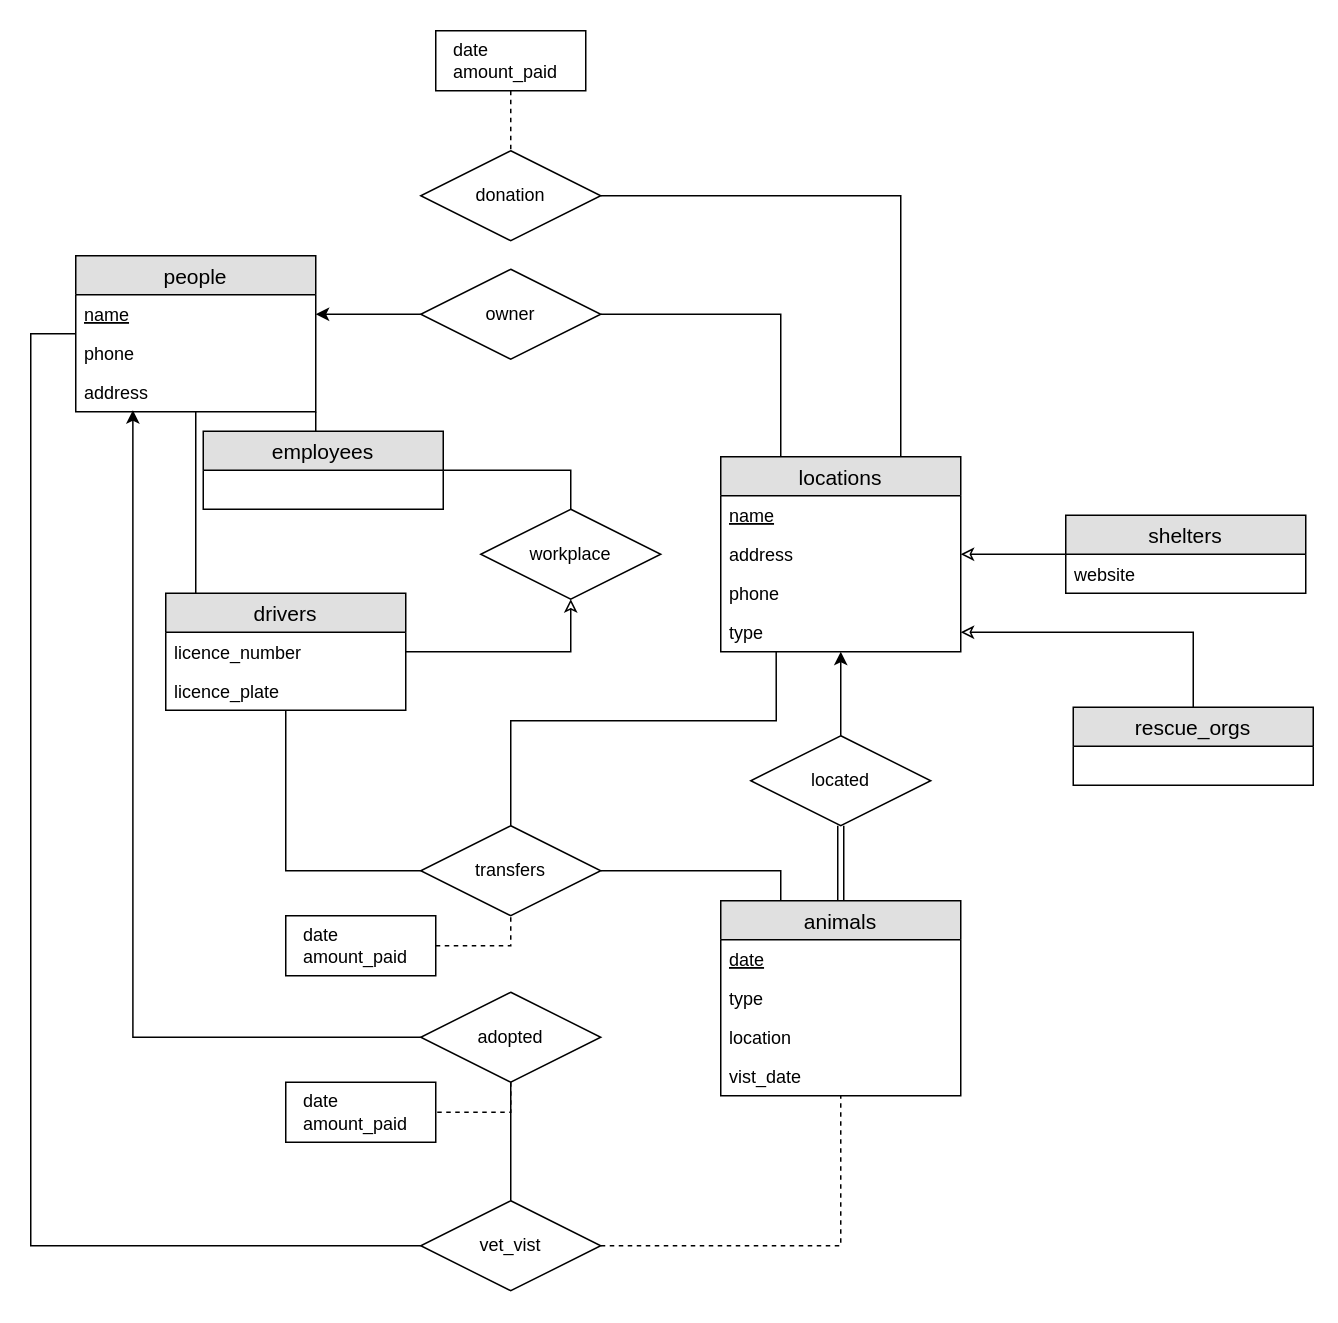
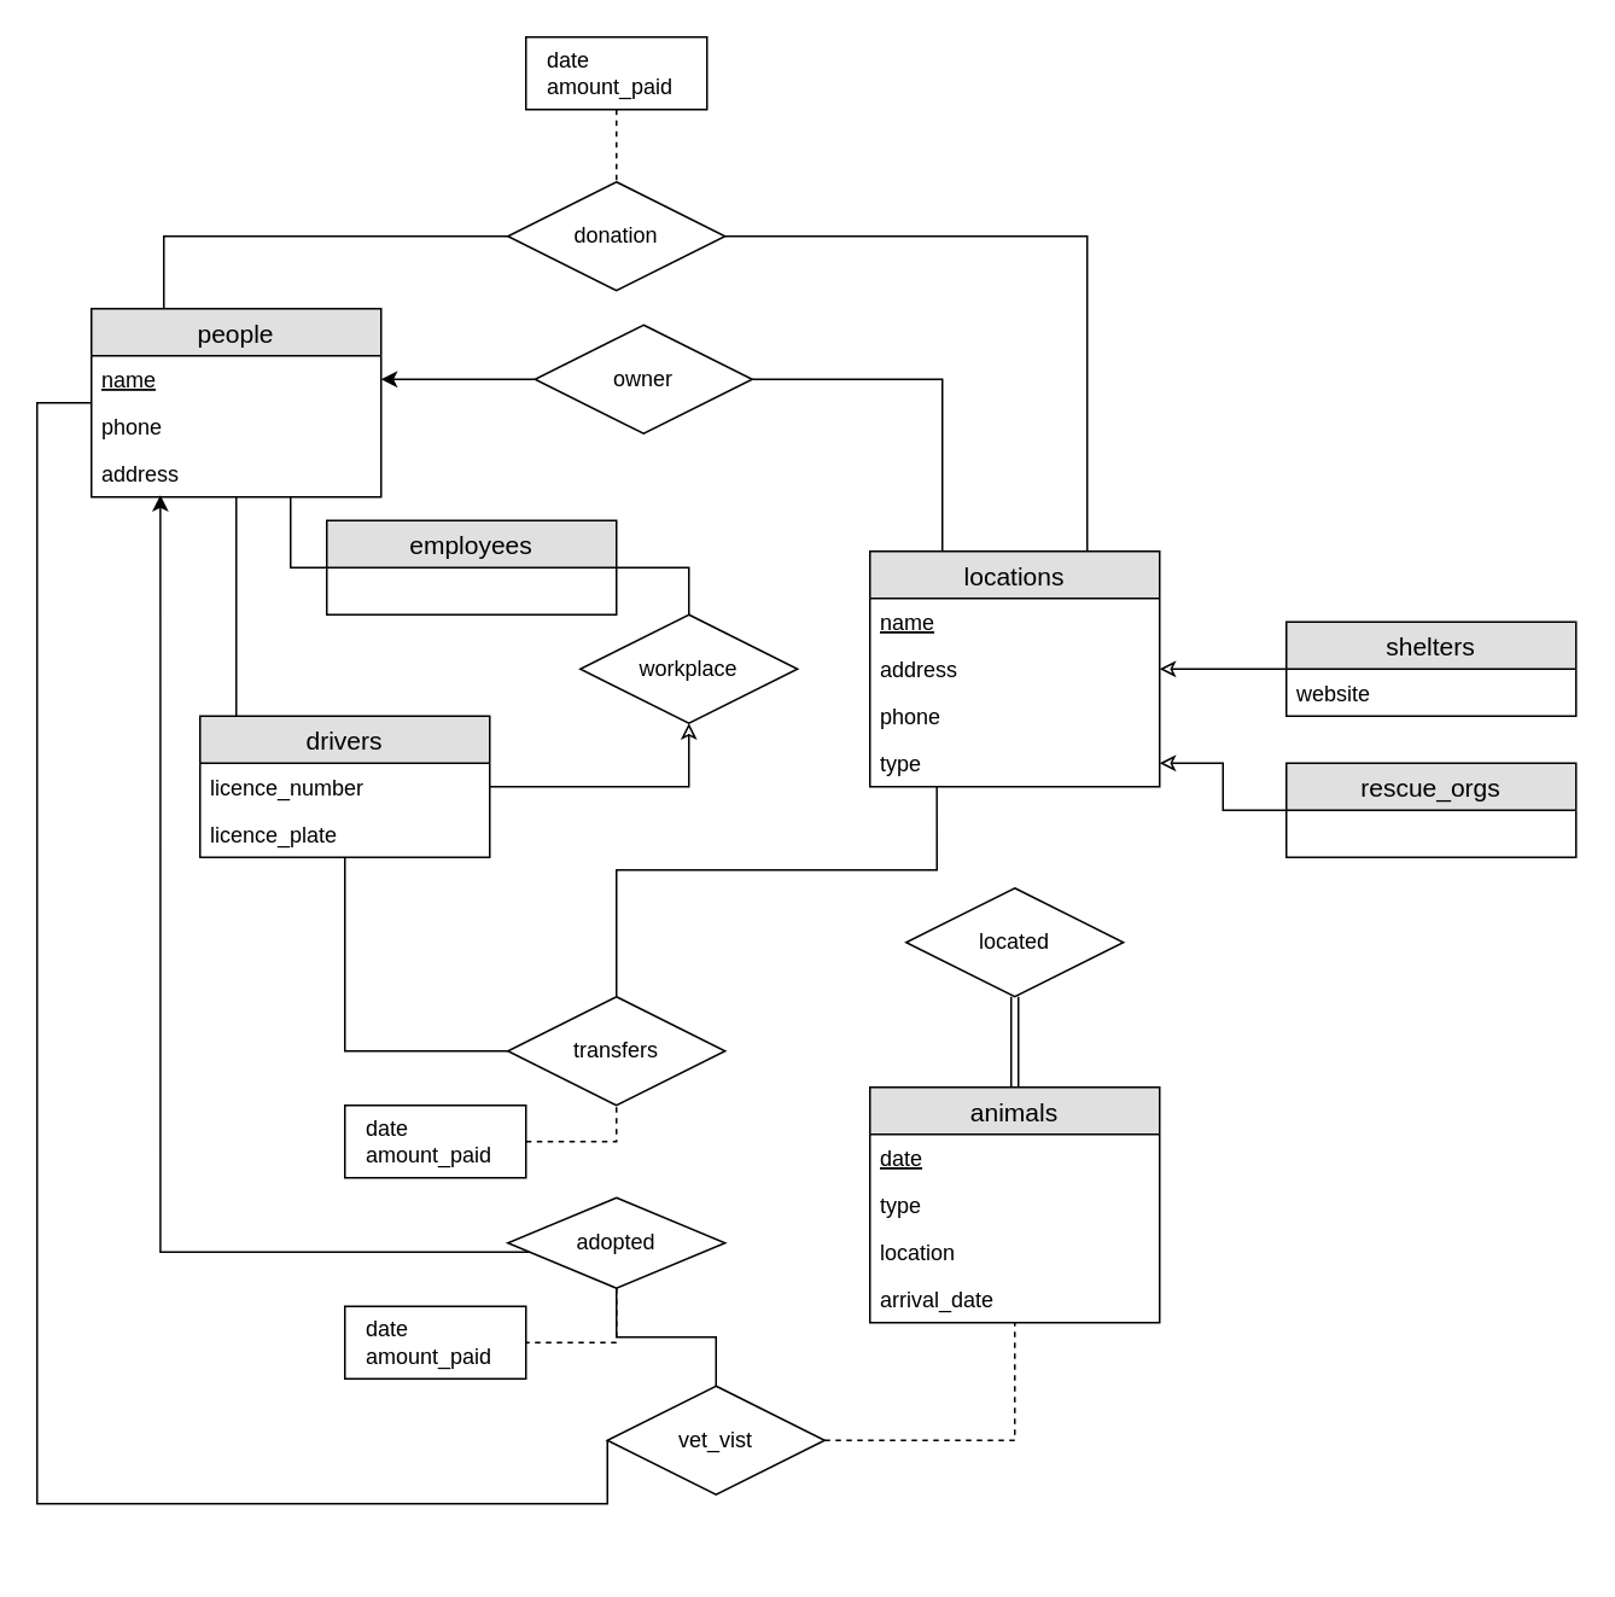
+ <mxCell id="38" style="edgeStyle=orthogonalEdgeStyle;rounded=0;orthogonalLoop=1;jettySize=auto;html=1;entryX=0.25;entryY=0;entryDx=0;entryDy=0;startArrow=none;startFill=0;endArrow=none;endFill=0;" edge="1" parent="1" source="39" target="3"><mxGeometry relative="1" as="geometry" /></mxCell>
- <mxCell id="32" value="owner" style="shape=rhombus;perimeter=rhombusPerimeter;whiteSpace=wrap;html=1;align=center;" vertex="1" parent="1"><mxGeometry x="280" y="179" width="120" height="60" as="geometry" /></mxCell>
+ <mxCell id="32" value="owner" style="shape=rhombus;perimeter=rhombusPerimeter;whiteSpace=wrap;html=1;align=center;" vertex="1" parent="1"><mxGeometry x="295" y="179" width="120" height="60" as="geometry" /></mxCell>
- <mxCell id="29" value="employees" style="swimlane;fontStyle=0;childLayout=stackLayout;horizontal=1;startSize=26;fillColor=#e0e0e0;horizontalStack=0;resizeParent=1;resizeParentMax=0;resizeLast=0;collapsible=1;marginBottom=0;swimlaneFillColor=#ffffff;align=center;fontSize=14;" vertex="1" parent="1"><mxGeometry x="135" y="287" width="160" height="52" as="geometry"><mxRectangle x="120" y="199" width="100" height="26" as="alternateBounds" /></mxGeometry></mxCell>
+ <mxCell id="29" value="employees" style="swimlane;fontStyle=0;childLayout=stackLayout;horizontal=1;startSize=26;fillColor=#e0e0e0;horizontalStack=0;resizeParent=1;resizeParentMax=0;resizeLast=0;collapsible=1;marginBottom=0;swimlaneFillColor=#ffffff;align=center;fontSize=14;" vertex="1" parent="1"><mxGeometry x="180" y="287" width="160" height="52" as="geometry"><mxRectangle x="120" y="199" width="100" height="26" as="alternateBounds" /></mxGeometry></mxCell>
- <mxCell id="34" style="edgeStyle=orthogonalEdgeStyle;rounded=0;orthogonalLoop=1;jettySize=auto;html=1;startArrow=none;startFill=0;endArrow=classic;endFill=1;" edge="1" parent="1" source="35" target="12"><mxGeometry relative="1" as="geometry" /></mxCell>
- <mxCell id="21" value="rescue_orgs" style="swimlane;fontStyle=0;childLayout=stackLayout;horizontal=1;startSize=26;fillColor=#e0e0e0;horizontalStack=0;resizeParent=1;resizeParentMax=0;resizeLast=0;collapsible=1;marginBottom=0;swimlaneFillColor=#ffffff;align=center;fontSize=14;" vertex="1" parent="1"><mxGeometry x="715" y="471" width="160" height="52" as="geometry" /></mxCell>
+ <mxCell id="21" value="rescue_orgs" style="swimlane;fontStyle=0;childLayout=stackLayout;horizontal=1;startSize=26;fillColor=#e0e0e0;horizontalStack=0;resizeParent=1;resizeParentMax=0;resizeLast=0;collapsible=1;marginBottom=0;swimlaneFillColor=#ffffff;align=center;fontSize=14;" vertex="1" parent="1"><mxGeometry x="710" y="421" width="160" height="52" as="geometry" /></mxCell>
- <mxCell id="42" style="edgeStyle=orthogonalEdgeStyle;rounded=0;orthogonalLoop=1;jettySize=auto;html=1;entryX=0.25;entryY=0;entryDx=0;entryDy=0;startArrow=none;startFill=0;endArrow=none;endFill=0;" edge="1" parent="1" source="43" target="22"><mxGeometry relative="1" as="geometry" /></mxCell>
- <mxCell id="51" value="adopted" style="shape=rhombus;perimeter=rhombusPerimeter;whiteSpace=wrap;html=1;align=center;strokeColor=#000000;" vertex="1" parent="1"><mxGeometry x="280" y="661" width="120" height="60" as="geometry" /></mxCell>
+ <mxCell id="51" value="adopted" style="shape=rhombus;perimeter=rhombusPerimeter;whiteSpace=wrap;html=1;align=center;strokeColor=#000000;" vertex="1" parent="1"><mxGeometry x="280" y="661" width="120" height="50" as="geometry" /></mxCell>
- <mxCell id="26" value="vist_date" style="text;strokeColor=none;fillColor=none;spacingLeft=4;spacingRight=4;overflow=hidden;rotatable=0;points=[[0,0.5],[1,0.5]];portConstraint=eastwest;fontSize=12;" vertex="1" parent="22"><mxGeometry y="104" width="160" height="26" as="geometry" /></mxCell>
+ <mxCell id="26" value="arrival_date" style="text;strokeColor=none;fillColor=none;spacingLeft=4;spacingRight=4;overflow=hidden;rotatable=0;points=[[0,0.5],[1,0.5]];portConstraint=eastwest;fontSize=12;" vertex="1" parent="22"><mxGeometry y="104" width="160" height="26" as="geometry" /></mxCell>
- <mxCell id="54" value="vet_vist" style="shape=rhombus;perimeter=rhombusPerimeter;whiteSpace=wrap;html=1;align=center;strokeColor=#000000;" vertex="1" parent="1"><mxGeometry x="280" y="800" width="120" height="60" as="geometry" /></mxCell>
+ <mxCell id="54" value="vet_vist" style="shape=rhombus;perimeter=rhombusPerimeter;whiteSpace=wrap;html=1;align=center;strokeColor=#000000;" vertex="1" parent="1"><mxGeometry x="335" y="765" width="120" height="60" as="geometry" /></mxCell>
